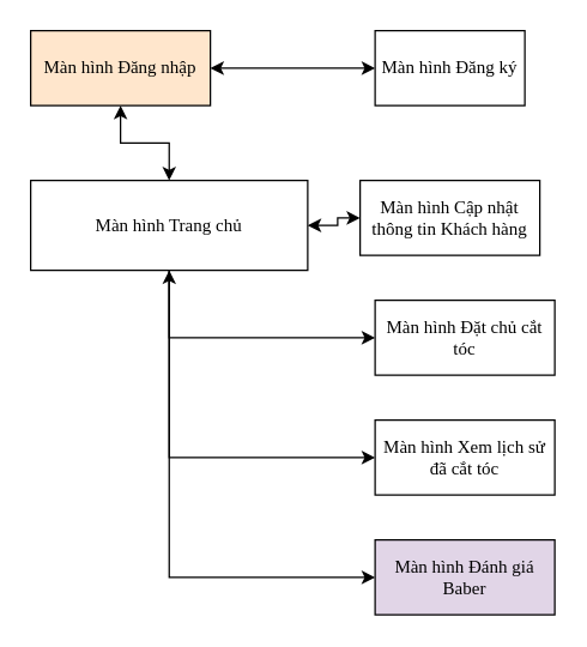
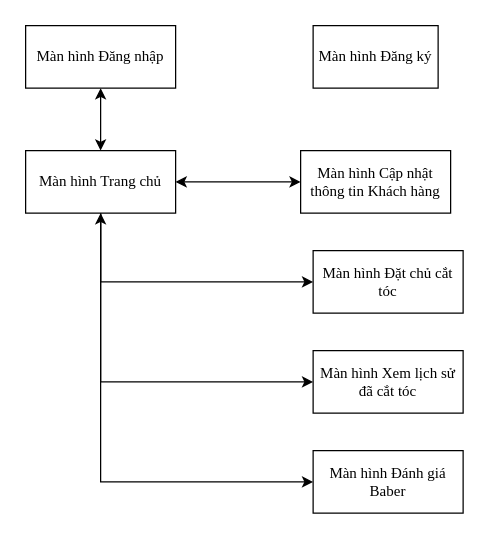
- <mxCell id="12" value="Màn hình Đăng nhập" style="rounded=0;whiteSpace=wrap;html=1;fontFamily=Tahoma;fillColor=#ffe6cc;" vertex="1" parent="1"><mxGeometry x="20" y="20" width="120" height="50" as="geometry" /></mxCell>
+ <mxCell id="12" value="Màn hình Đăng nhập" style="rounded=0;whiteSpace=wrap;html=1;fontFamily=Tahoma;" vertex="1" parent="1"><mxGeometry x="20" y="20" width="120" height="50" as="geometry" /></mxCell>
- <mxCell id="10" style="edgeStyle=orthogonalEdgeStyle;rounded=0;orthogonalLoop=1;jettySize=auto;html=1;exitX=1;exitY=0.5;exitDx=0;exitDy=0;entryX=0;entryY=0.5;entryDx=0;entryDy=0;startArrow=classic;startFill=1;fontFamily=Tahoma;" edge="1" parent="1" source="12" target="9"><mxGeometry relative="1" as="geometry" /></mxCell>
- <mxCell id="8" value="Màn hình Trang chủ" style="rounded=0;whiteSpace=wrap;html=1;fontFamily=Tahoma;" vertex="1" parent="1"><mxGeometry x="20" y="120" width="185" height="60" as="geometry" /></mxCell>
+ <mxCell id="8" value="Màn hình Trang chủ" style="rounded=0;whiteSpace=wrap;html=1;fontFamily=Tahoma;" vertex="1" parent="1"><mxGeometry x="20" y="120" width="120" height="50" as="geometry" /></mxCell>
- <mxCell id="14" value="Màn hình Đánh giá Baber" style="rounded=0;whiteSpace=wrap;html=1;fontFamily=Tahoma;fillColor=#e1d5e7;" vertex="1" parent="1"><mxGeometry x="250" y="360" width="120" height="50" as="geometry" /></mxCell>
+ <mxCell id="14" value="Màn hình Đánh giá Baber" style="rounded=0;whiteSpace=wrap;html=1;fontFamily=Tahoma;" vertex="1" parent="1"><mxGeometry x="250" y="360" width="120" height="50" as="geometry" /></mxCell>
